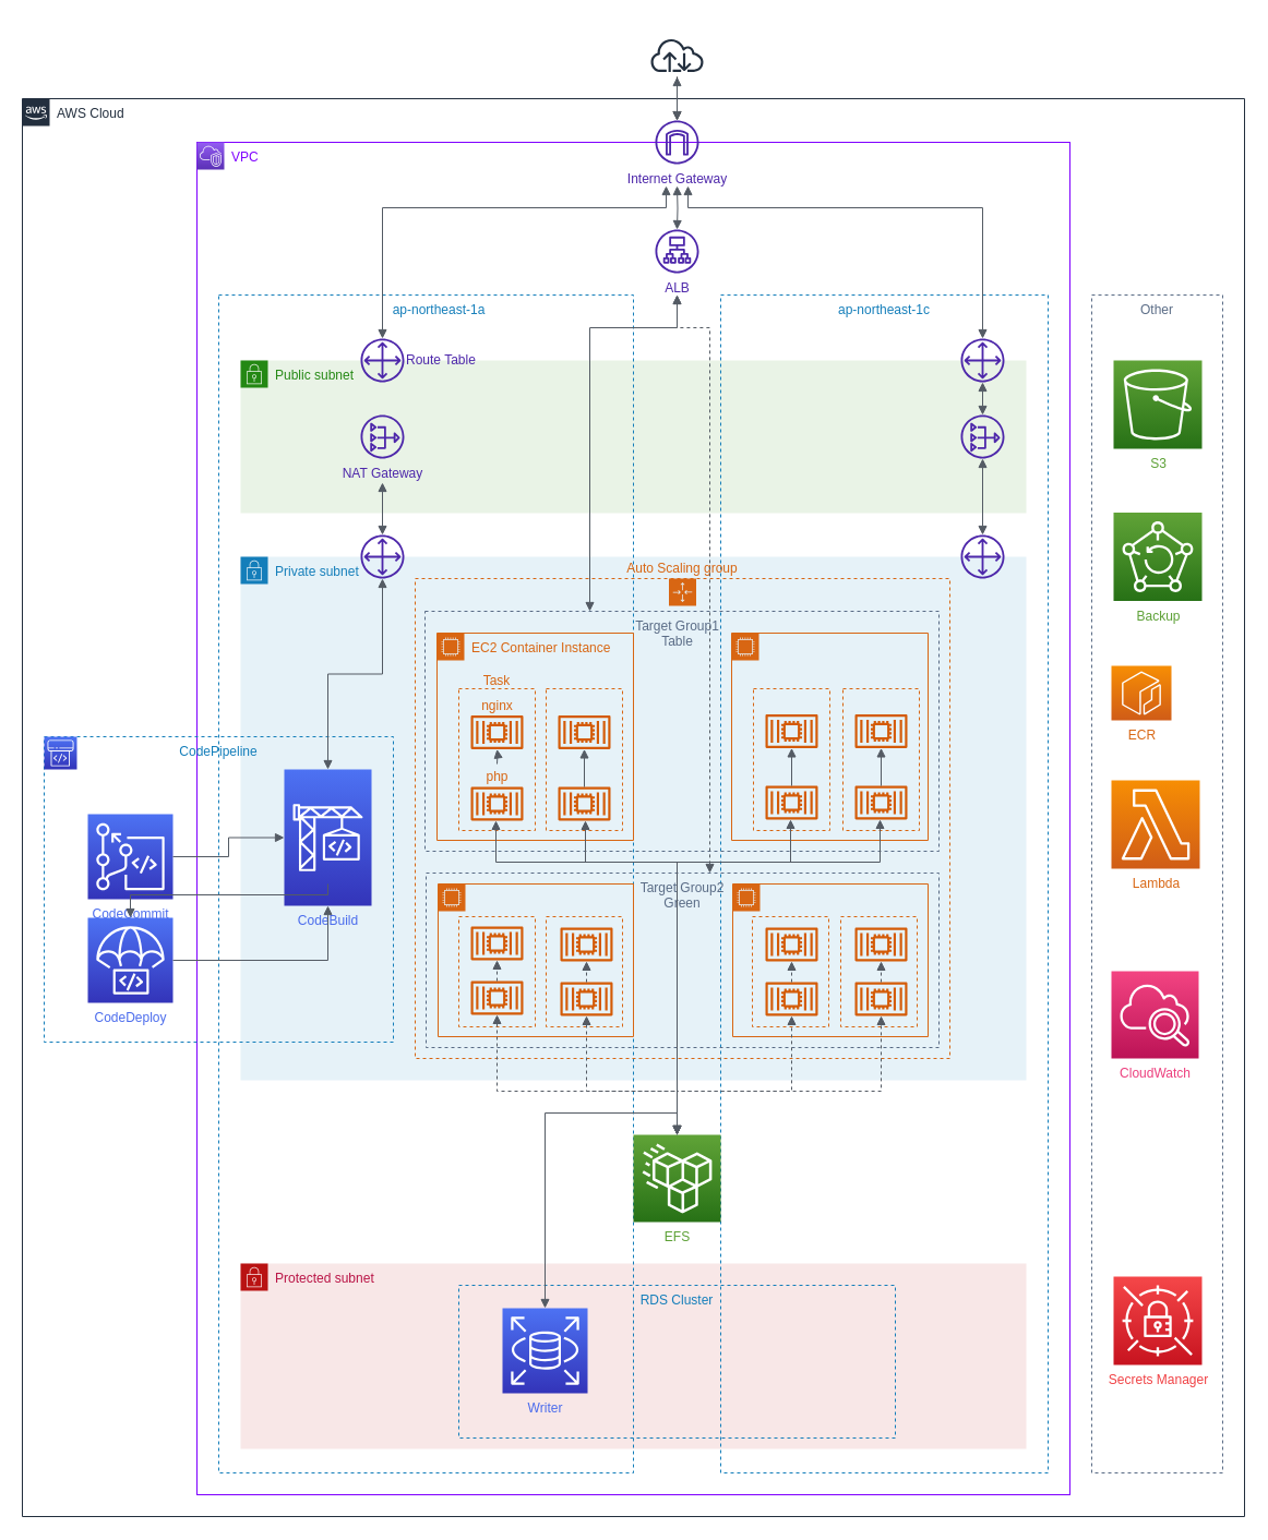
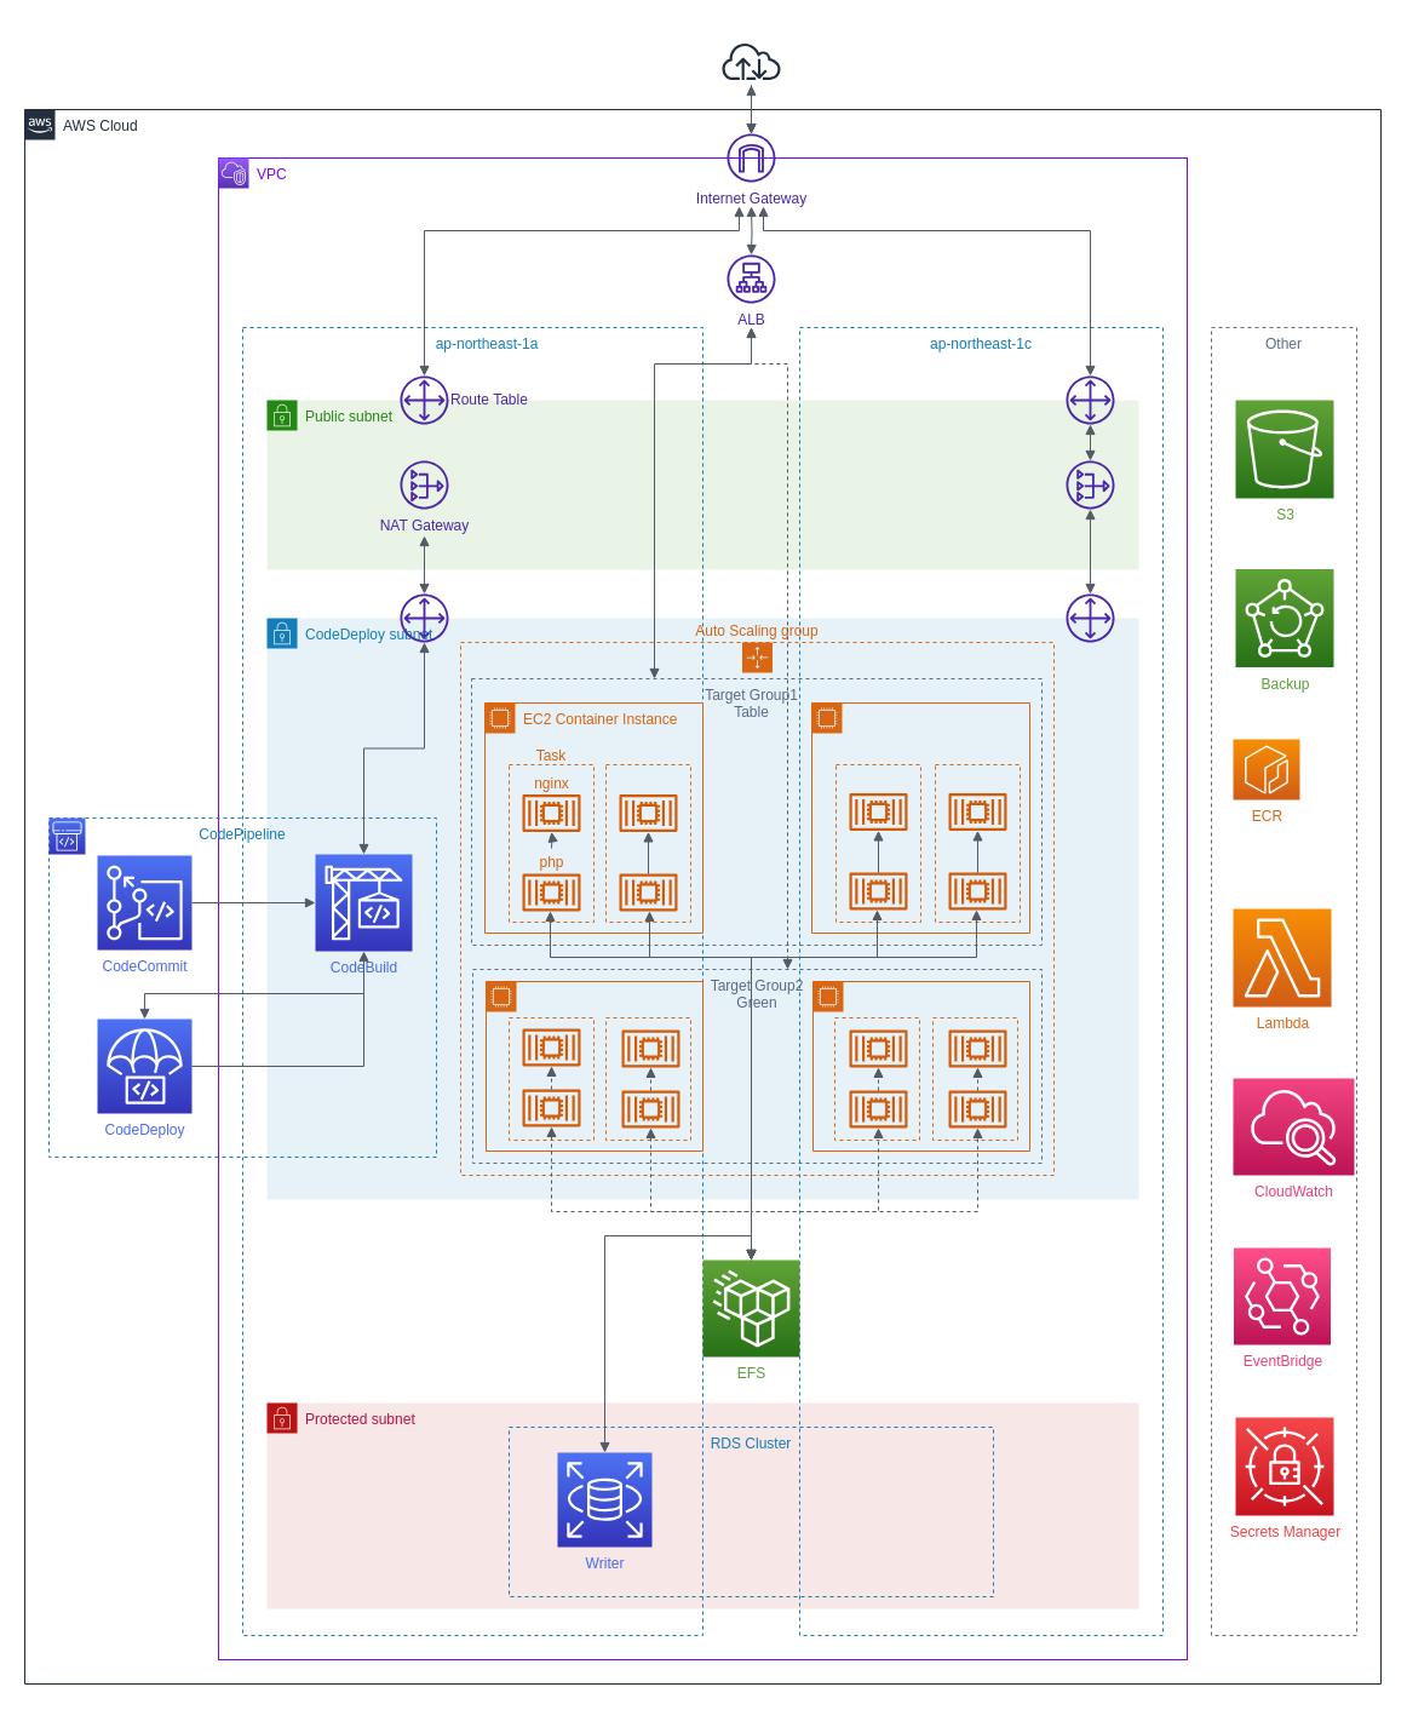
- <mxCell id="5" value="Private subnet" style="points=[[0,0],[0.25,0],[0.5,0],[0.75,0],[1,0],[1,0.25],[1,0.5],[1,0.75],[1,1],[0.75,1],[0.5,1],[0.25,1],[0,1],[0,0.75],[0,0.5],[0,0.25]];outlineConnect=0;gradientColor=none;html=1;whiteSpace=wrap;fontSize=12;fontStyle=0;container=1;pointerEvents=0;collapsible=0;recursiveResize=0;shape=mxgraph.aws4.group;grIcon=mxgraph.aws4.group_security_group;grStroke=0;strokeColor=#147EBA;fillColor=#E6F2F8;verticalAlign=top;align=left;spacingLeft=30;fontColor=#147EBA;dashed=0;" parent="2" vertex="1"><mxGeometry x="200" y="420" width="720" height="480" as="geometry" /></mxCell>
+ <mxCell id="5" value="CodeDeploy subnet" style="points=[[0,0],[0.25,0],[0.5,0],[0.75,0],[1,0],[1,0.25],[1,0.5],[1,0.75],[1,1],[0.75,1],[0.5,1],[0.25,1],[0,1],[0,0.75],[0,0.5],[0,0.25]];outlineConnect=0;gradientColor=none;html=1;whiteSpace=wrap;fontSize=12;fontStyle=0;container=1;pointerEvents=0;collapsible=0;recursiveResize=0;shape=mxgraph.aws4.group;grIcon=mxgraph.aws4.group_security_group;grStroke=0;strokeColor=#147EBA;fillColor=#E6F2F8;verticalAlign=top;align=left;spacingLeft=30;fontColor=#147EBA;dashed=0;" parent="2" vertex="1"><mxGeometry x="200" y="420" width="720" height="480" as="geometry" /></mxCell>
- <mxCell id="88" value="&lt;span style=&quot;color: rgb(216, 102, 19); text-align: left;&quot;&gt;Lambda&lt;/span&gt;" style="sketch=0;points=[[0,0,0],[0.25,0,0],[0.5,0,0],[0.75,0,0],[1,0,0],[0,1,0],[0.25,1,0],[0.5,1,0],[0.75,1,0],[1,1,0],[0,0.25,0],[0,0.5,0],[0,0.75,0],[1,0.25,0],[1,0.5,0],[1,0.75,0]];outlineConnect=0;fontColor=#232F3E;gradientColor=#F78E04;gradientDirection=north;fillColor=#D05C17;strokeColor=#ffffff;dashed=0;verticalLabelPosition=bottom;verticalAlign=top;align=center;html=1;fontSize=12;fontStyle=0;aspect=fixed;shape=mxgraph.aws4.resourceIcon;resIcon=mxgraph.aws4.lambda;" parent="2" vertex="1"><mxGeometry x="998" y="625" width="81" height="81" as="geometry" /></mxCell>
+ <mxCell id="88" value="&lt;span style=&quot;color: rgb(216, 102, 19); text-align: left;&quot;&gt;Lambda&lt;/span&gt;" style="sketch=0;points=[[0,0,0],[0.25,0,0],[0.5,0,0],[0.75,0,0],[1,0,0],[0,1,0],[0.25,1,0],[0.5,1,0],[0.75,1,0],[1,1,0],[0,0.25,0],[0,0.5,0],[0,0.75,0],[1,0.25,0],[1,0.5,0],[1,0.75,0]];outlineConnect=0;fontColor=#232F3E;gradientColor=#F78E04;gradientDirection=north;fillColor=#D05C17;strokeColor=#ffffff;dashed=0;verticalLabelPosition=bottom;verticalAlign=top;align=center;html=1;fontSize=12;fontStyle=0;aspect=fixed;shape=mxgraph.aws4.resourceIcon;resIcon=mxgraph.aws4.lambda;" parent="2" vertex="1"><mxGeometry x="998" y="660" width="81" height="81" as="geometry" /></mxCell>
- <mxCell id="63" value="&lt;span style=&quot;color: rgb(74, 107, 236);&quot;&gt;CodeBuild&lt;/span&gt;" style="sketch=0;points=[[0,0,0],[0.25,0,0],[0.5,0,0],[0.75,0,0],[1,0,0],[0,1,0],[0.25,1,0],[0.5,1,0],[0.75,1,0],[1,1,0],[0,0.25,0],[0,0.5,0],[0,0.75,0],[1,0.25,0],[1,0.5,0],[1,0.75,0]];outlineConnect=0;fontColor=#232F3E;gradientColor=#4D72F3;gradientDirection=north;fillColor=#3334B9;strokeColor=#ffffff;dashed=0;verticalLabelPosition=bottom;verticalAlign=top;align=center;html=1;fontSize=12;fontStyle=0;aspect=fixed;shape=mxgraph.aws4.resourceIcon;resIcon=mxgraph.aws4.codebuild;labelBackgroundColor=none;labelBorderColor=none;fillStyle=auto;" parent="2" vertex="1"><mxGeometry x="240" y="615" width="80" height="125" as="geometry" /></mxCell>
+ <mxCell id="63" value="&lt;span style=&quot;color: rgb(74, 107, 236);&quot;&gt;CodeBuild&lt;/span&gt;" style="sketch=0;points=[[0,0,0],[0.25,0,0],[0.5,0,0],[0.75,0,0],[1,0,0],[0,1,0],[0.25,1,0],[0.5,1,0],[0.75,1,0],[1,1,0],[0,0.25,0],[0,0.5,0],[0,0.75,0],[1,0.25,0],[1,0.5,0],[1,0.75,0]];outlineConnect=0;fontColor=#232F3E;gradientColor=#4D72F3;gradientDirection=north;fillColor=#3334B9;strokeColor=#ffffff;dashed=0;verticalLabelPosition=bottom;verticalAlign=top;align=center;html=1;fontSize=12;fontStyle=0;aspect=fixed;shape=mxgraph.aws4.resourceIcon;resIcon=mxgraph.aws4.codebuild;labelBackgroundColor=none;labelBorderColor=none;fillStyle=auto;" parent="2" vertex="1"><mxGeometry x="240" y="615" width="80" height="80" as="geometry" /></mxCell>
- <mxCell id="65" value="&lt;font color=&quot;#4a6bec&quot;&gt;CodeCommit&lt;/font&gt;" style="sketch=0;points=[[0,0,0],[0.25,0,0],[0.5,0,0],[0.75,0,0],[1,0,0],[0,1,0],[0.25,1,0],[0.5,1,0],[0.75,1,0],[1,1,0],[0,0.25,0],[0,0.5,0],[0,0.75,0],[1,0.25,0],[1,0.5,0],[1,0.75,0]];outlineConnect=0;fontColor=#232F3E;gradientColor=#4D72F3;gradientDirection=north;fillColor=#3334B9;strokeColor=#ffffff;dashed=0;verticalLabelPosition=bottom;verticalAlign=top;align=center;html=1;fontSize=12;fontStyle=0;aspect=fixed;shape=mxgraph.aws4.resourceIcon;resIcon=mxgraph.aws4.codecommit;" parent="2" vertex="1"><mxGeometry x="60" y="656" width="78" height="78" as="geometry" /></mxCell>
+ <mxCell id="65" value="&lt;font color=&quot;#4a6bec&quot;&gt;CodeCommit&lt;/font&gt;" style="sketch=0;points=[[0,0,0],[0.25,0,0],[0.5,0,0],[0.75,0,0],[1,0,0],[0,1,0],[0.25,1,0],[0.5,1,0],[0.75,1,0],[1,1,0],[0,0.25,0],[0,0.5,0],[0,0.75,0],[1,0.25,0],[1,0.5,0],[1,0.75,0]];outlineConnect=0;fontColor=#232F3E;gradientColor=#4D72F3;gradientDirection=north;fillColor=#3334B9;strokeColor=#ffffff;dashed=0;verticalLabelPosition=bottom;verticalAlign=top;align=center;html=1;fontSize=12;fontStyle=0;aspect=fixed;shape=mxgraph.aws4.resourceIcon;resIcon=mxgraph.aws4.codecommit;" parent="2" vertex="1"><mxGeometry x="60" y="616" width="78" height="78" as="geometry" /></mxCell>
- <mxCell id="86" value="&lt;font color=&quot;#ec3e7d&quot;&gt;CloudWatch&lt;/font&gt;" style="sketch=0;points=[[0,0,0],[0.25,0,0],[0.5,0,0],[0.75,0,0],[1,0,0],[0,1,0],[0.25,1,0],[0.5,1,0],[0.75,1,0],[1,1,0],[0,0.25,0],[0,0.5,0],[0,0.75,0],[1,0.25,0],[1,0.5,0],[1,0.75,0]];points=[[0,0,0],[0.25,0,0],[0.5,0,0],[0.75,0,0],[1,0,0],[0,1,0],[0.25,1,0],[0.5,1,0],[0.75,1,0],[1,1,0],[0,0.25,0],[0,0.5,0],[0,0.75,0],[1,0.25,0],[1,0.5,0],[1,0.75,0]];outlineConnect=0;fontColor=#232F3E;gradientColor=#F34482;gradientDirection=north;fillColor=#BC1356;strokeColor=#ffffff;dashed=0;verticalLabelPosition=bottom;verticalAlign=top;align=center;html=1;fontSize=12;fontStyle=0;aspect=fixed;shape=mxgraph.aws4.resourceIcon;resIcon=mxgraph.aws4.cloudwatch_2;" parent="2" vertex="1"><mxGeometry x="998" y="800" width="80" height="80" as="geometry" /></mxCell>
+ <mxCell id="86" value="&lt;font color=&quot;#ec3e7d&quot;&gt;CloudWatch&lt;/font&gt;" style="sketch=0;points=[[0,0,0],[0.25,0,0],[0.5,0,0],[0.75,0,0],[1,0,0],[0,1,0],[0.25,1,0],[0.5,1,0],[0.75,1,0],[1,1,0],[0,0.25,0],[0,0.5,0],[0,0.75,0],[1,0.25,0],[1,0.5,0],[1,0.75,0]];points=[[0,0,0],[0.25,0,0],[0.5,0,0],[0.75,0,0],[1,0,0],[0,1,0],[0.25,1,0],[0.5,1,0],[0.75,1,0],[1,1,0],[0,0.25,0],[0,0.5,0],[0,0.75,0],[1,0.25,0],[1,0.5,0],[1,0.75,0]];outlineConnect=0;fontColor=#232F3E;gradientColor=#F34482;gradientDirection=north;fillColor=#BC1356;strokeColor=#ffffff;dashed=0;verticalLabelPosition=bottom;verticalAlign=top;align=center;html=1;fontSize=12;fontStyle=0;aspect=fixed;shape=mxgraph.aws4.resourceIcon;resIcon=mxgraph.aws4.cloudwatch_2;" parent="2" vertex="1"><mxGeometry x="998" y="800" width="100" height="80" as="geometry" /></mxCell>
+ <mxCell id="89" value="&lt;span style=&quot;color: rgb(236, 62, 125);&quot;&gt;EventBridge&lt;/span&gt;" style="sketch=0;points=[[0,0,0],[0.25,0,0],[0.5,0,0],[0.75,0,0],[1,0,0],[0,1,0],[0.25,1,0],[0.5,1,0],[0.75,1,0],[1,1,0],[0,0.25,0],[0,0.5,0],[0,0.75,0],[1,0.25,0],[1,0.5,0],[1,0.75,0]];outlineConnect=0;fontColor=#232F3E;gradientColor=#FF4F8B;gradientDirection=north;fillColor=#BC1356;strokeColor=#ffffff;dashed=0;verticalLabelPosition=bottom;verticalAlign=top;align=center;html=1;fontSize=12;fontStyle=0;aspect=fixed;shape=mxgraph.aws4.resourceIcon;resIcon=mxgraph.aws4.eventbridge;" parent="2" vertex="1"><mxGeometry x="998.5" y="940" width="80" height="80" as="geometry" /></mxCell>
